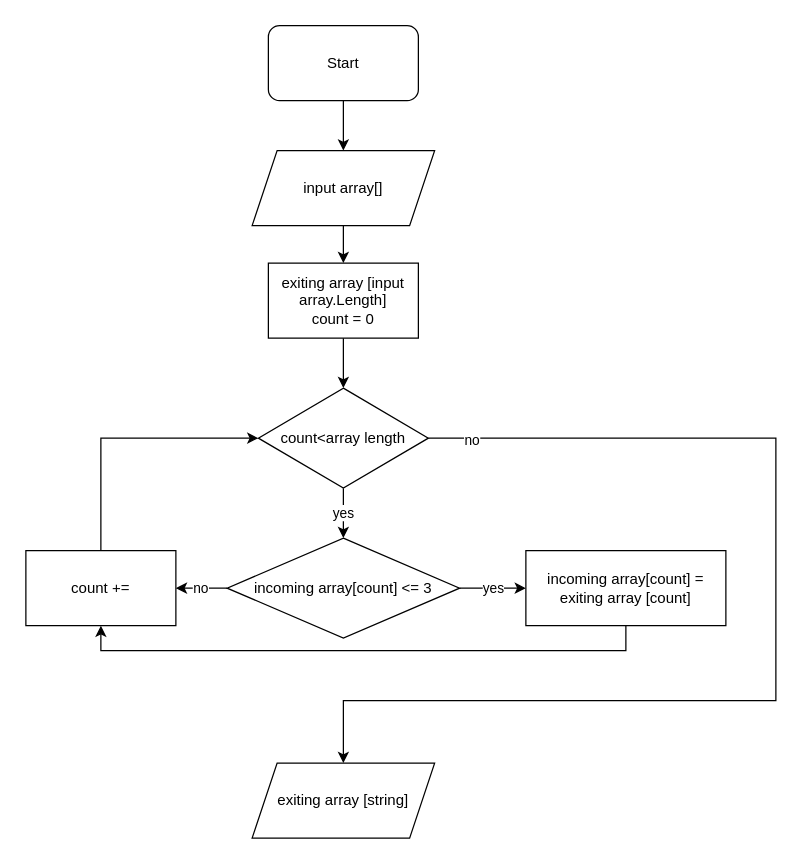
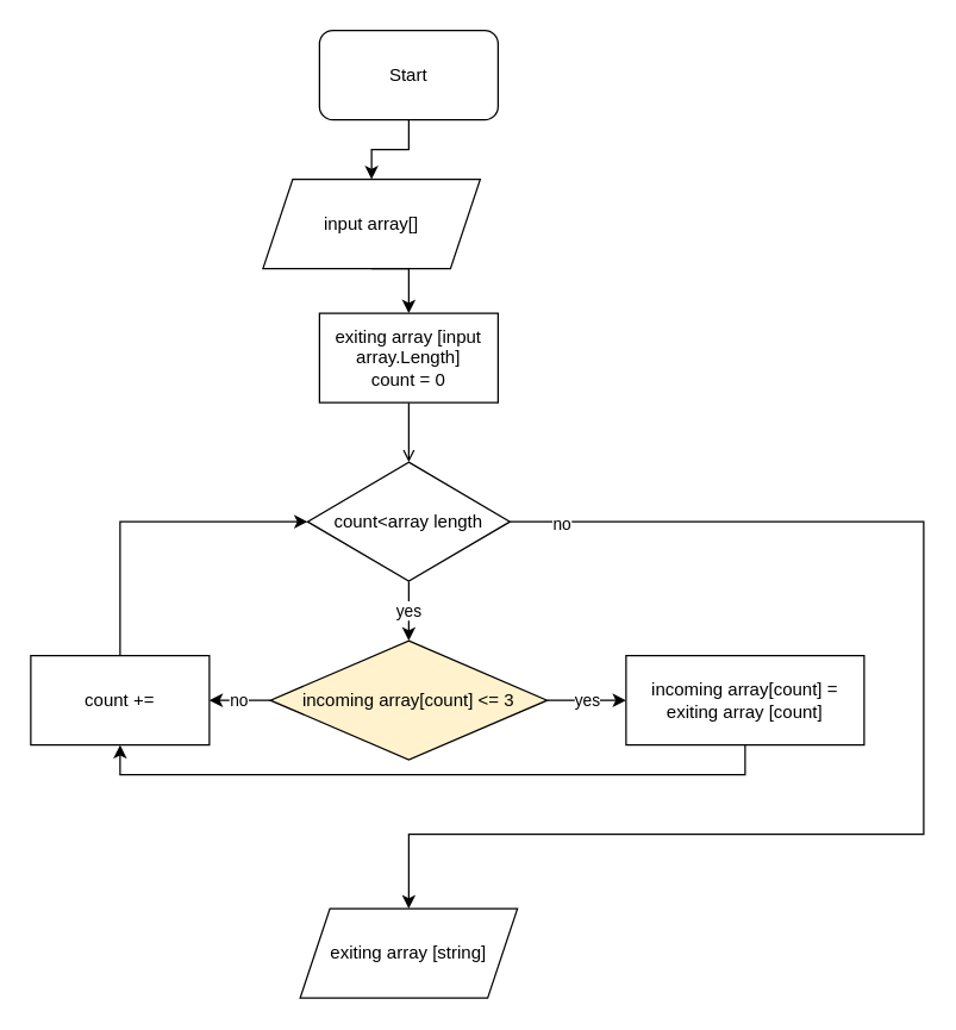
- <mxCell id="5" value="input array[]" style="shape=parallelogram;perimeter=parallelogramPerimeter;whiteSpace=wrap;html=1;fixedSize=1;" parent="1" vertex="1"><mxGeometry x="201" y="120" width="146" height="60" as="geometry" /></mxCell>
+ <mxCell id="5" value="input array[]" style="shape=parallelogram;perimeter=parallelogramPerimeter;whiteSpace=wrap;html=1;fixedSize=1;" parent="1" vertex="1"><mxGeometry x="176" y="120" width="146" height="60" as="geometry" /></mxCell>
- <mxCell id="6" style="edgeStyle=orthogonalEdgeStyle;rounded=0;orthogonalLoop=1;jettySize=auto;html=1;exitX=0.5;exitY=1;exitDx=0;exitDy=0;entryX=0.5;entryY=0;entryDx=0;entryDy=0;" parent="1" source="7" target="11" edge="1"><mxGeometry relative="1" as="geometry" /></mxCell>
+ <mxCell id="6" style="edgeStyle=orthogonalEdgeStyle;rounded=0;orthogonalLoop=1;jettySize=auto;html=1;exitX=0.5;exitY=1;exitDx=0;exitDy=0;entryX=0.5;entryY=0;entryDx=0;entryDy=0;endArrow=open;" parent="1" source="7" target="11" edge="1"><mxGeometry relative="1" as="geometry" /></mxCell>
- <mxCell id="14" value="incoming array[count] &amp;lt;= 3" style="rhombus;whiteSpace=wrap;html=1;" parent="1" vertex="1"><mxGeometry x="181" y="430" width="186" height="80" as="geometry" /></mxCell>
+ <mxCell id="14" value="incoming array[count] &amp;lt;= 3" style="rhombus;whiteSpace=wrap;html=1;fillColor=#fff2cc;" parent="1" vertex="1"><mxGeometry x="181" y="430" width="186" height="80" as="geometry" /></mxCell>
